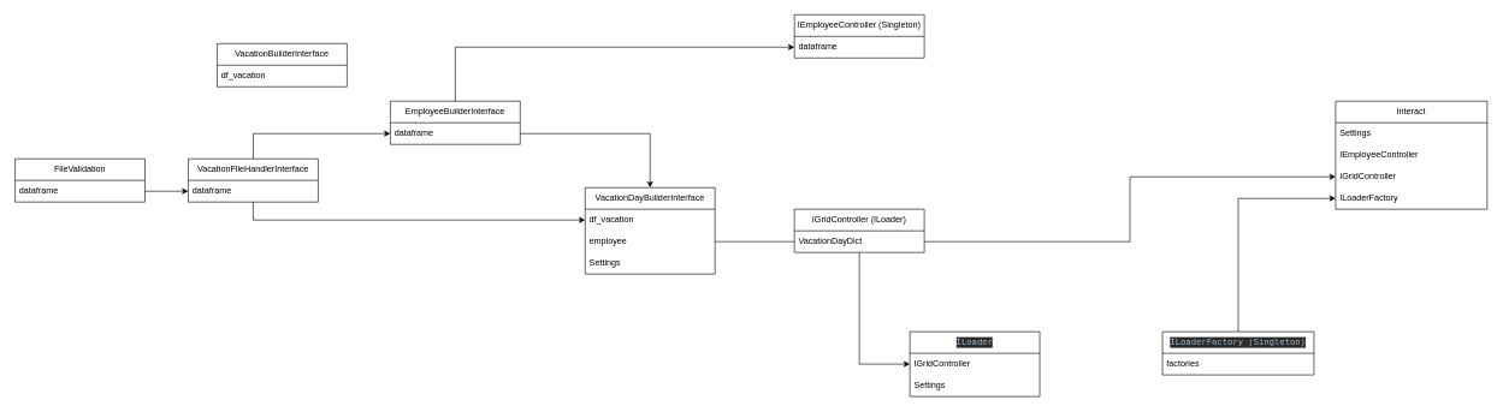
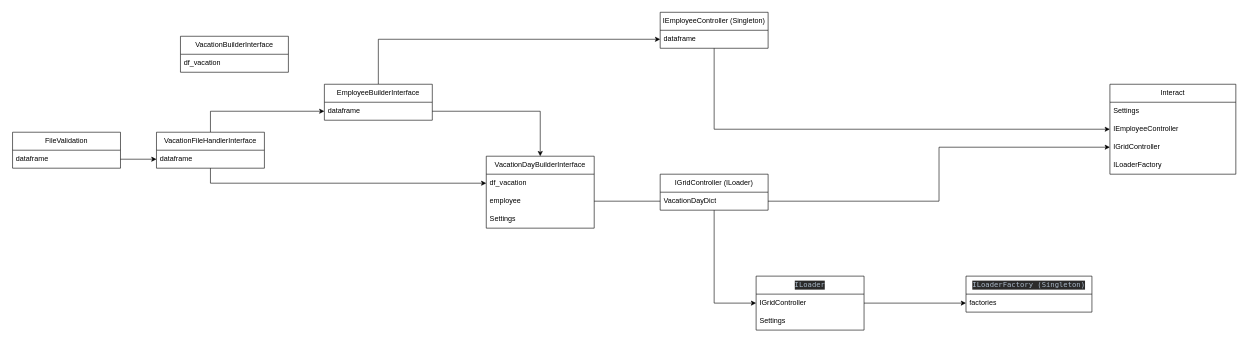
+ <mxCell id="24" style="edgeStyle=orthogonalEdgeStyle;rounded=0;orthogonalLoop=1;jettySize=auto;html=1;entryX=0;entryY=0.5;entryDx=0;entryDy=0;" edge="1" parent="1" source="25" target="4"><mxGeometry relative="1" as="geometry" /></mxCell>
- <mxCell id="36" style="edgeStyle=orthogonalEdgeStyle;rounded=0;orthogonalLoop=1;jettySize=auto;html=1;entryX=0;entryY=0.5;entryDx=0;entryDy=0;" edge="1" parent="1" source="37" target="6"><mxGeometry relative="1" as="geometry" /></mxCell>
+ <mxCell id="32" style="edgeStyle=orthogonalEdgeStyle;rounded=0;orthogonalLoop=1;jettySize=auto;html=1;entryX=0;entryY=0.5;entryDx=0;entryDy=0;" edge="1" parent="1" source="33" target="38"><mxGeometry relative="1" as="geometry"><mxPoint x="1570" y="505" as="targetPoint" /></mxGeometry></mxCell>
